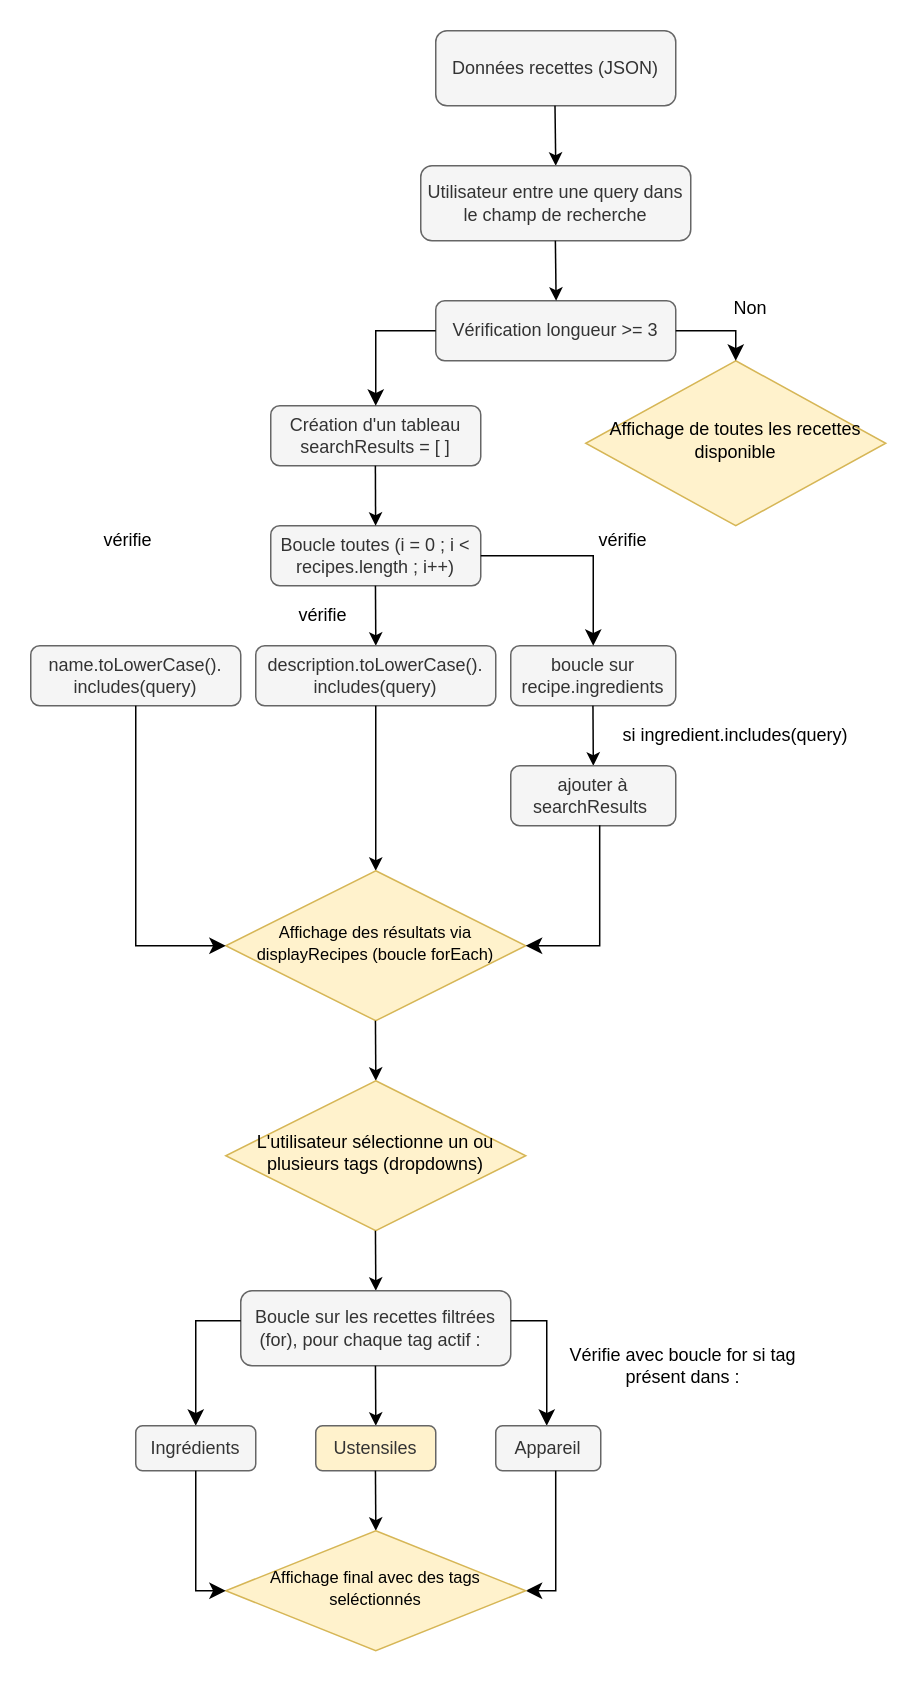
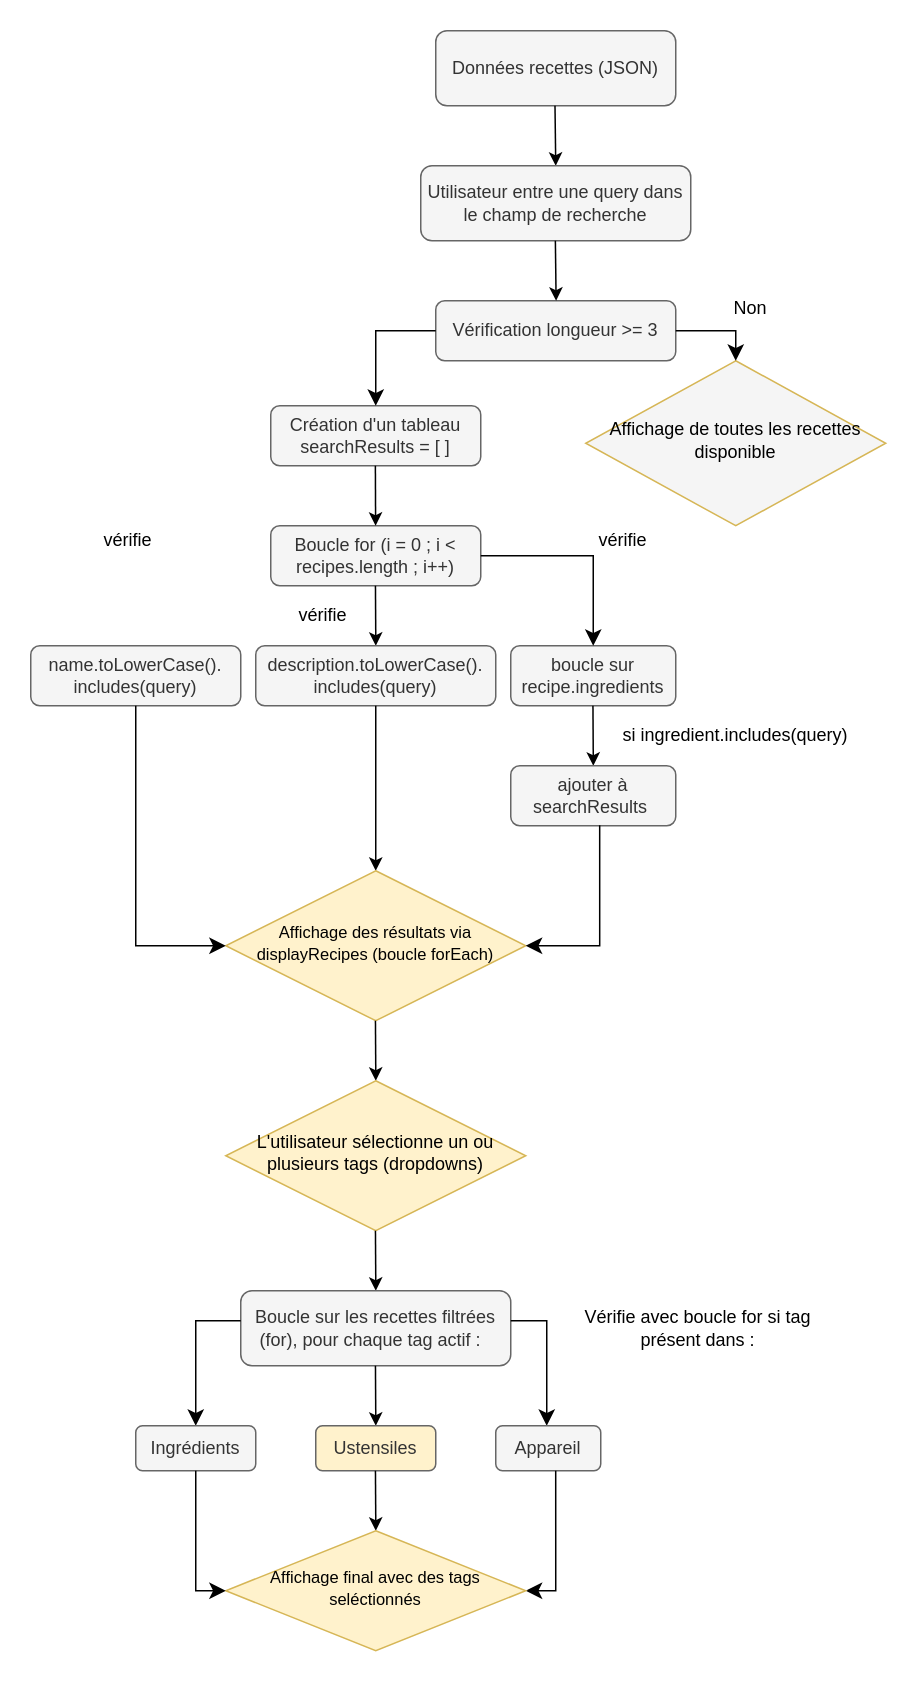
- <mxCell id="3" value="Affichage de toutes les recettes disponible" style="rhombus;whiteSpace=wrap;html=1;shadow=0;fontFamily=Helvetica;fontSize=12;align=center;strokeWidth=1;spacing=6;spacingTop=-4;fillColor=#fff2cc;strokeColor=#d6b656;" parent="1" vertex="1"><mxGeometry x="390" y="240" width="200" height="110" as="geometry" /></mxCell>
+ <mxCell id="3" value="Affichage de toutes les recettes disponible" style="rhombus;whiteSpace=wrap;html=1;shadow=0;fontFamily=Helvetica;fontSize=12;align=center;strokeWidth=1;spacing=6;spacingTop=-4;fillColor=#f5f5f5;strokeColor=#d6b656;" parent="1" vertex="1"><mxGeometry x="390" y="240" width="200" height="110" as="geometry" /></mxCell>
- <mxCell id="11" value="Boucle toutes (i = 0 ; i &amp;lt; recipes.length ; i++)" style="rounded=1;whiteSpace=wrap;html=1;fontSize=12;glass=0;strokeWidth=1;shadow=0;fillColor=#f5f5f5;fontColor=#333333;strokeColor=#666666;" vertex="1" parent="1"><mxGeometry x="180" y="350" width="140" height="40" as="geometry" /></mxCell>
+ <mxCell id="11" value="Boucle for (i = 0 ; i &amp;lt; recipes.length ; i++)" style="rounded=1;whiteSpace=wrap;html=1;fontSize=12;glass=0;strokeWidth=1;shadow=0;fillColor=#f5f5f5;fontColor=#333333;strokeColor=#666666;" vertex="1" parent="1"><mxGeometry x="180" y="350" width="140" height="40" as="geometry" /></mxCell>
- <mxCell id="43" value="Vérifie avec boucle for si tag présent dans :" style="text;html=1;align=center;verticalAlign=middle;whiteSpace=wrap;rounded=0;" vertex="1" parent="1"><mxGeometry x="370" y="900" width="170" height="20" as="geometry" /></mxCell>
+ <mxCell id="43" value="Vérifie avec boucle for si tag présent dans :" style="text;html=1;align=center;verticalAlign=middle;whiteSpace=wrap;rounded=0;" vertex="1" parent="1"><mxGeometry x="380" y="875" width="170" height="20" as="geometry" /></mxCell>
